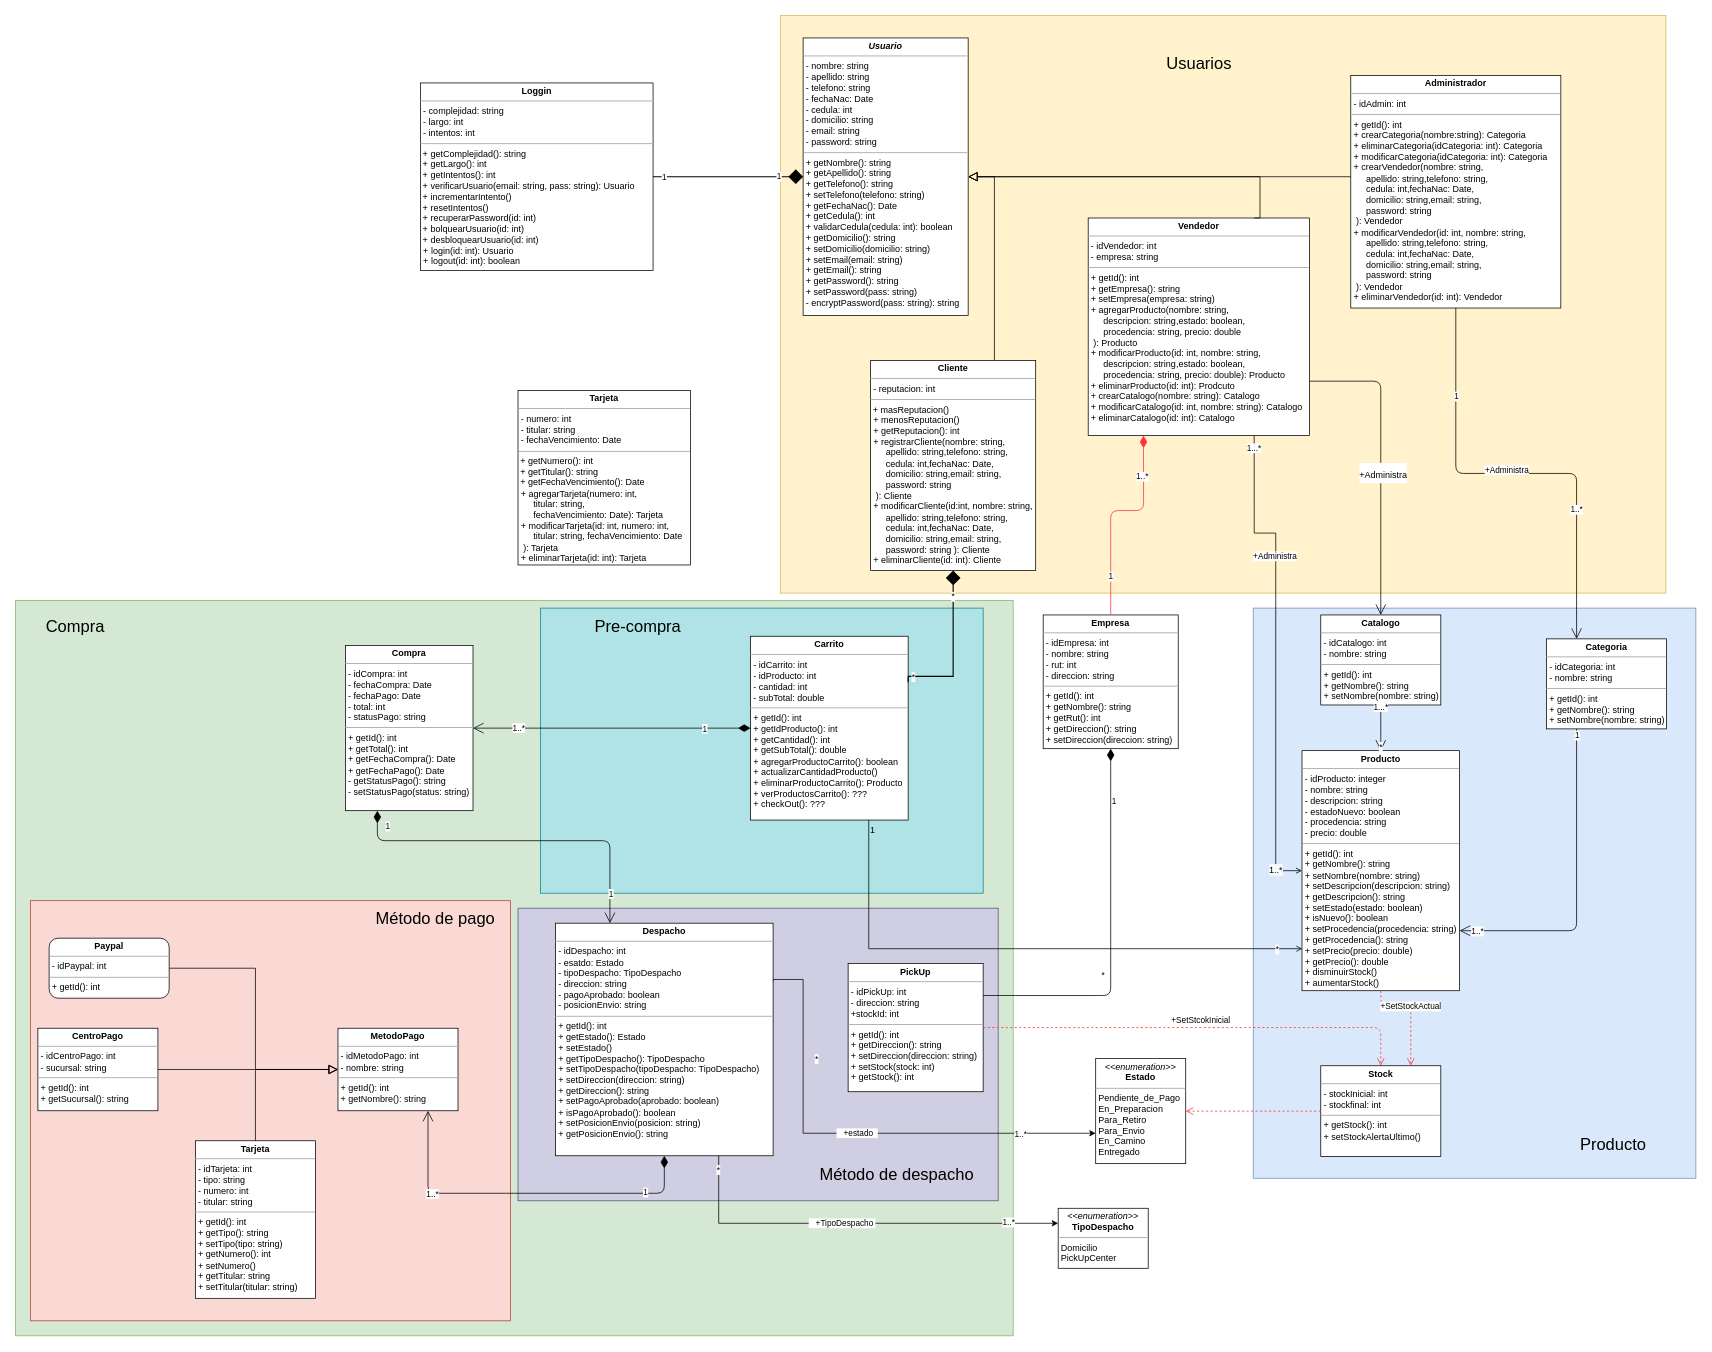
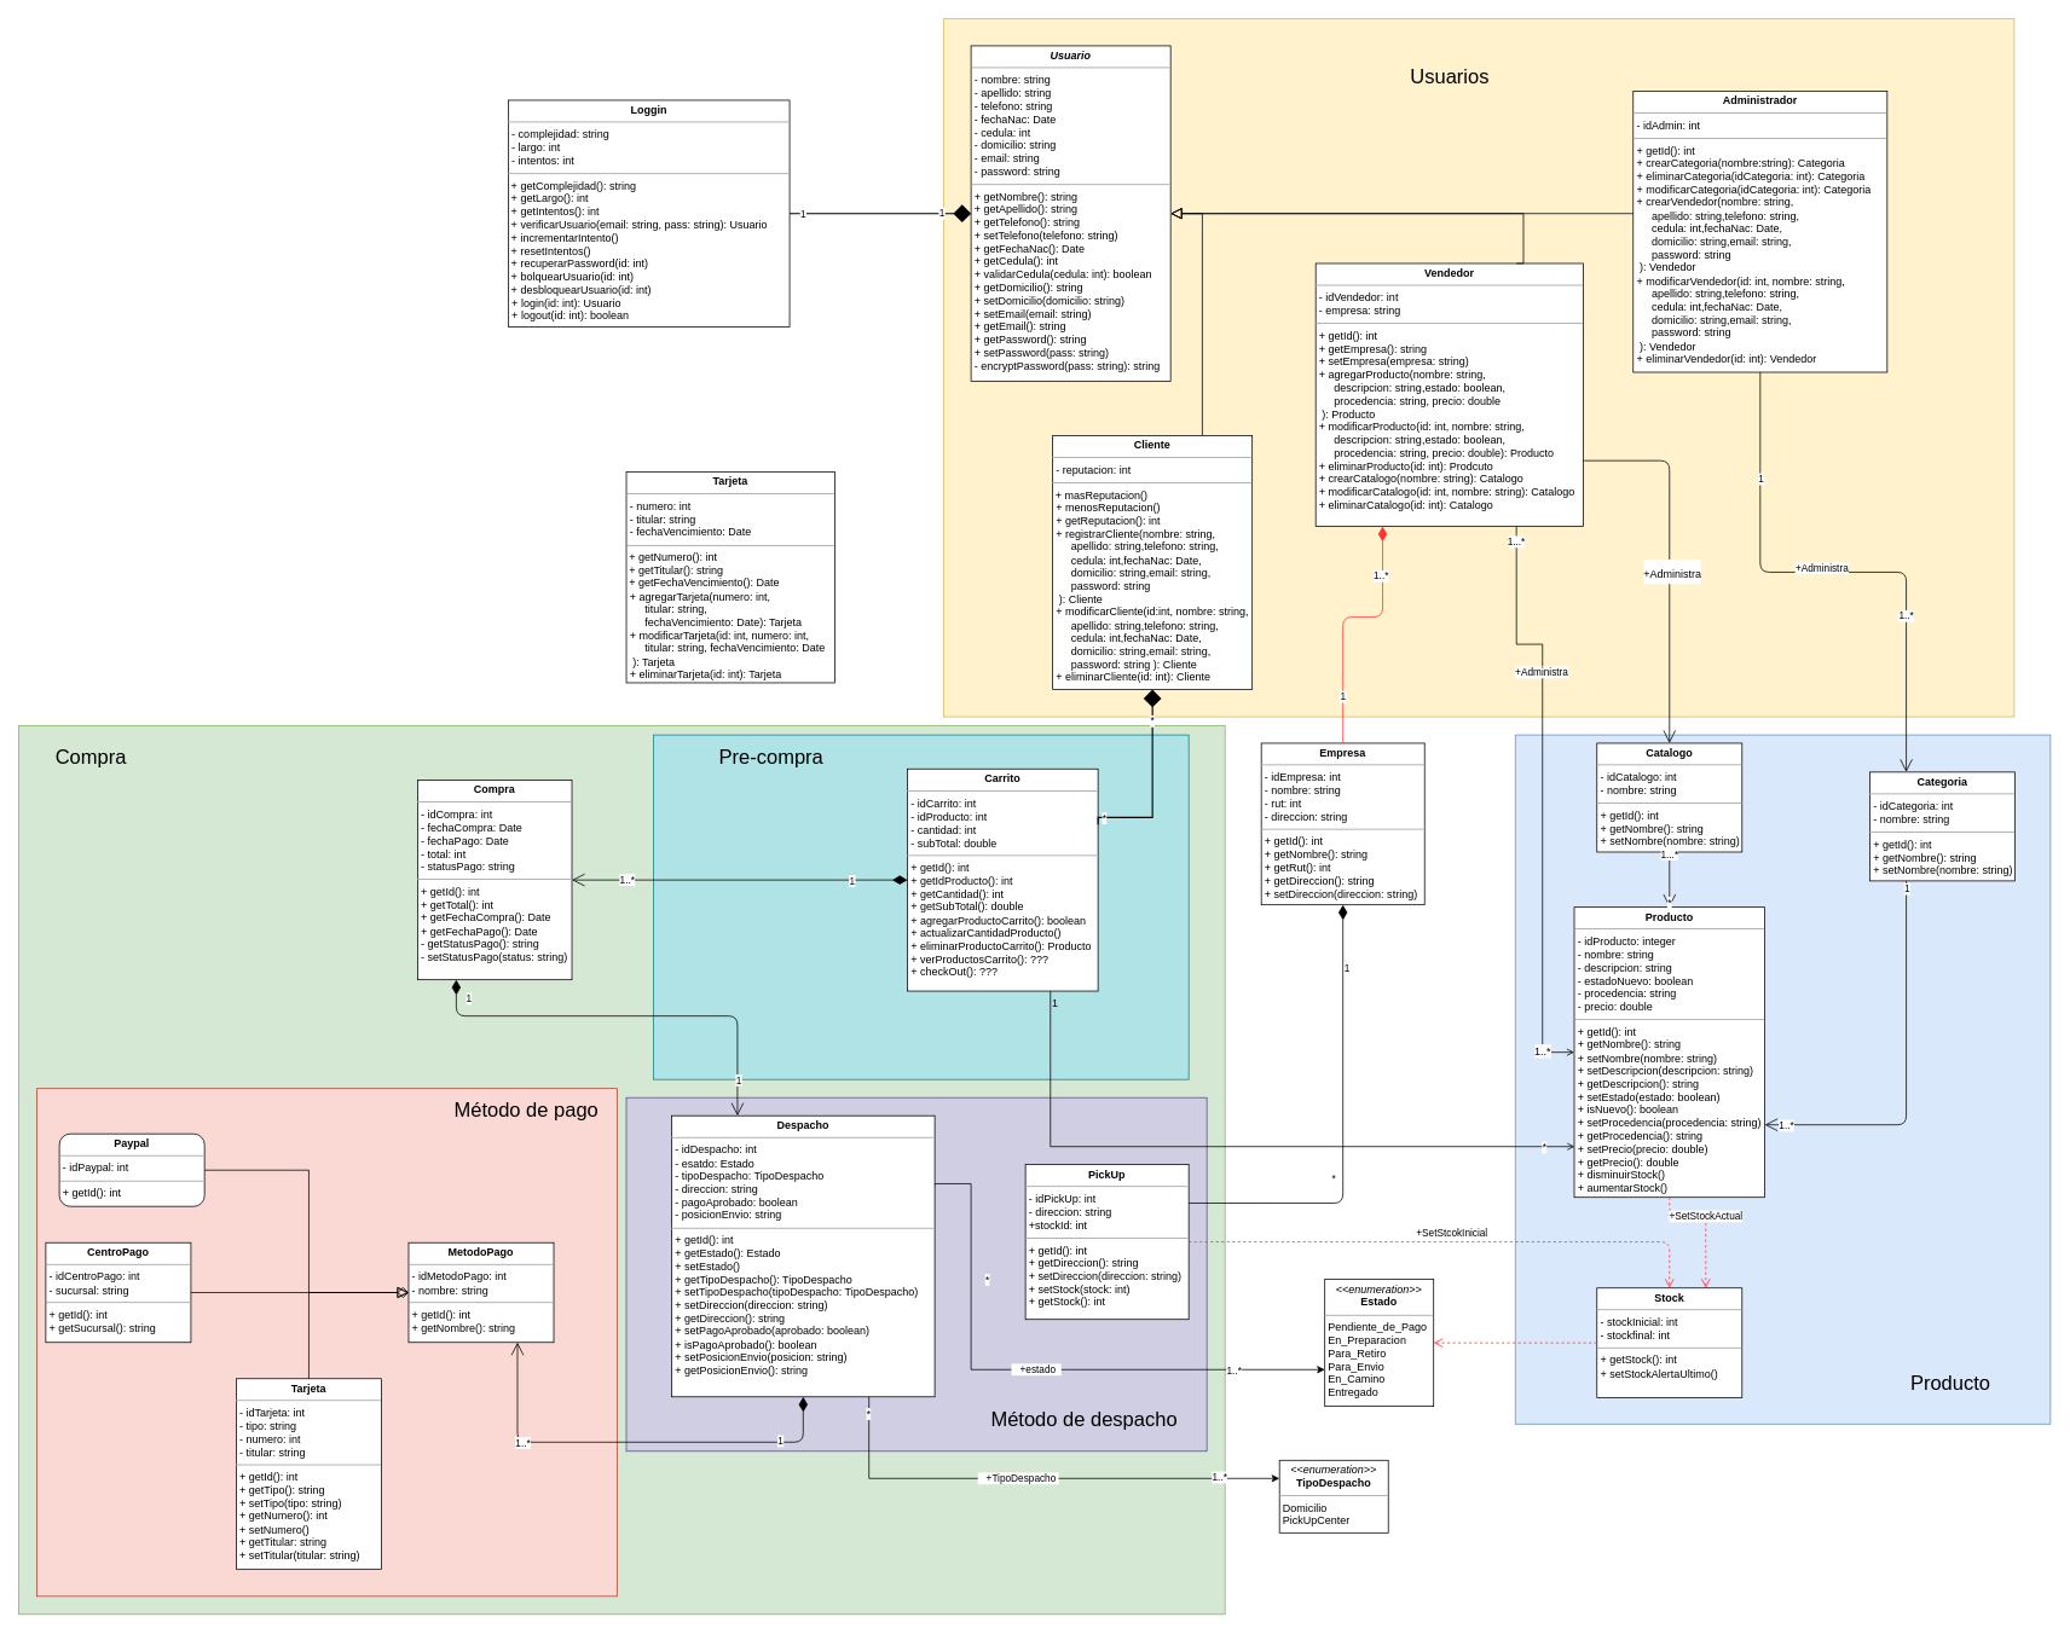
- <mxCell id="33" value="" style="endArrow=block;endSize=10;endFill=0;shadow=0;strokeWidth=1;rounded=0;edgeStyle=orthogonalEdgeStyle;elbow=vertical;exitX=0.5;exitY=0;exitDx=0;exitDy=0;entryX=0;entryY=0.5;entryDx=0;entryDy=0;" parent="1" source="29" edge="1" target="28"><mxGeometry width="160" relative="1" as="geometry"><mxPoint x="130" y="1430" as="sourcePoint" /><mxPoint x="260" y="1300" as="targetPoint" /><Array as="points"><mxPoint x="340" y="1425" /></Array></mxGeometry></mxCell>
+ <mxCell id="33" value="" style="endArrow=diamond;endSize=10;endFill=0;shadow=0;strokeWidth=1;rounded=0;edgeStyle=orthogonalEdgeStyle;elbow=vertical;exitX=0.5;exitY=0;exitDx=0;exitDy=0;entryX=0;entryY=0.5;entryDx=0;entryDy=0;" parent="1" source="29" edge="1" target="28"><mxGeometry width="160" relative="1" as="geometry"><mxPoint x="130" y="1430" as="sourcePoint" /><mxPoint x="260" y="1300" as="targetPoint" /><Array as="points"><mxPoint x="340" y="1425" /></Array></mxGeometry></mxCell>
